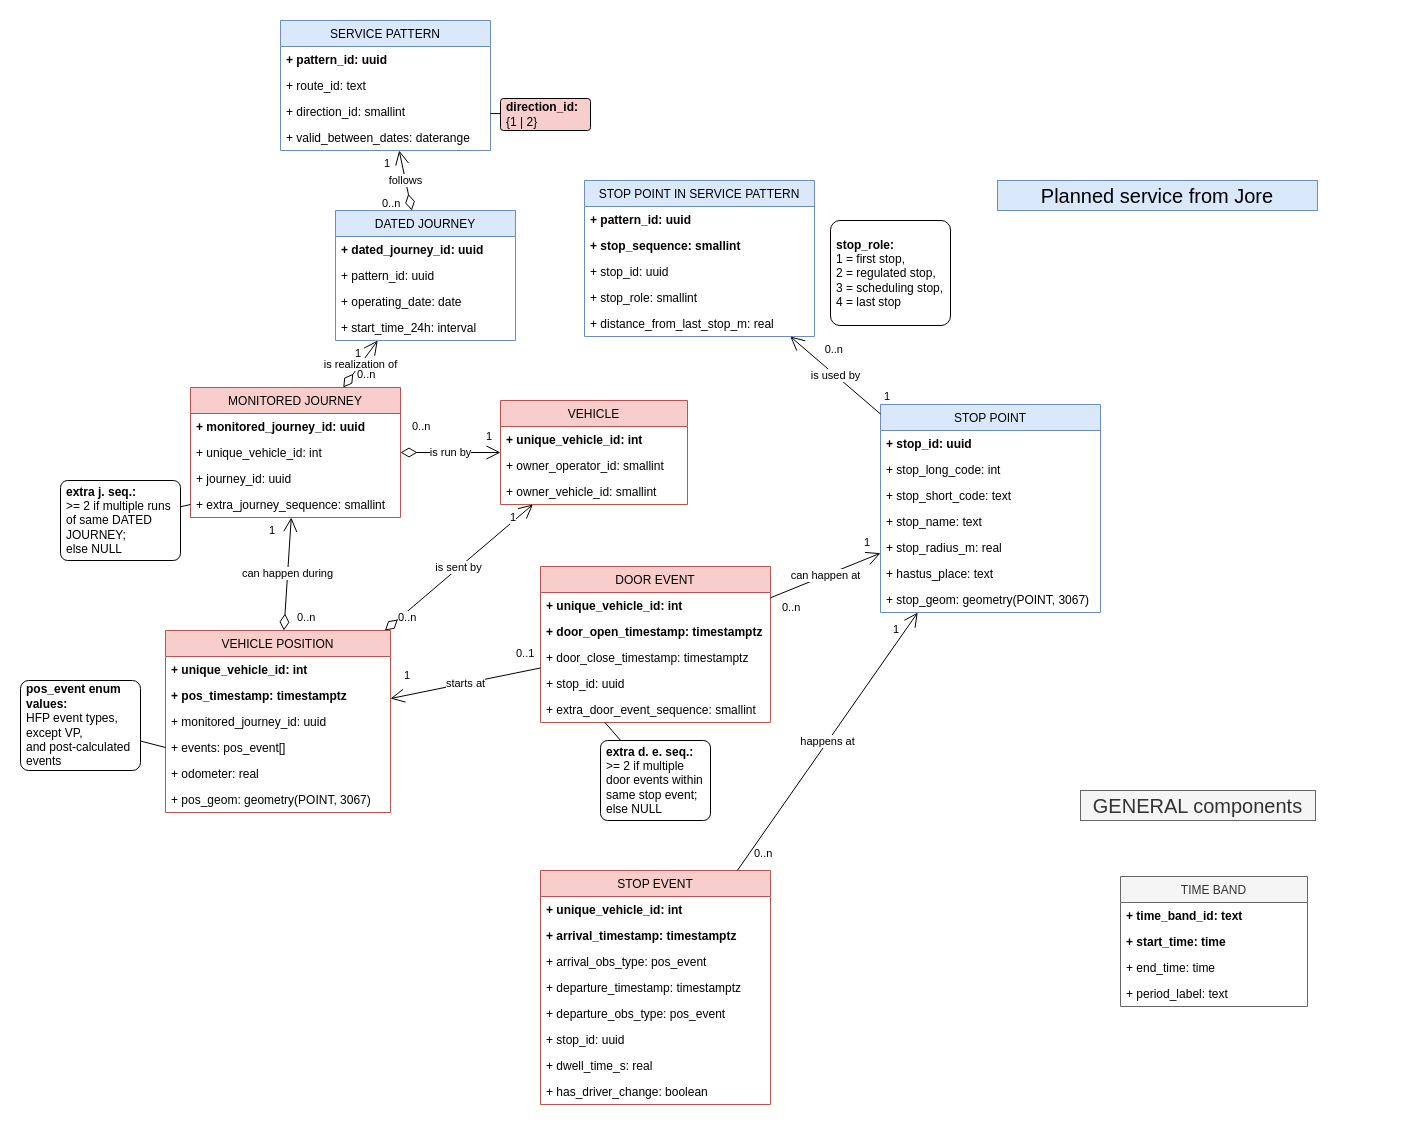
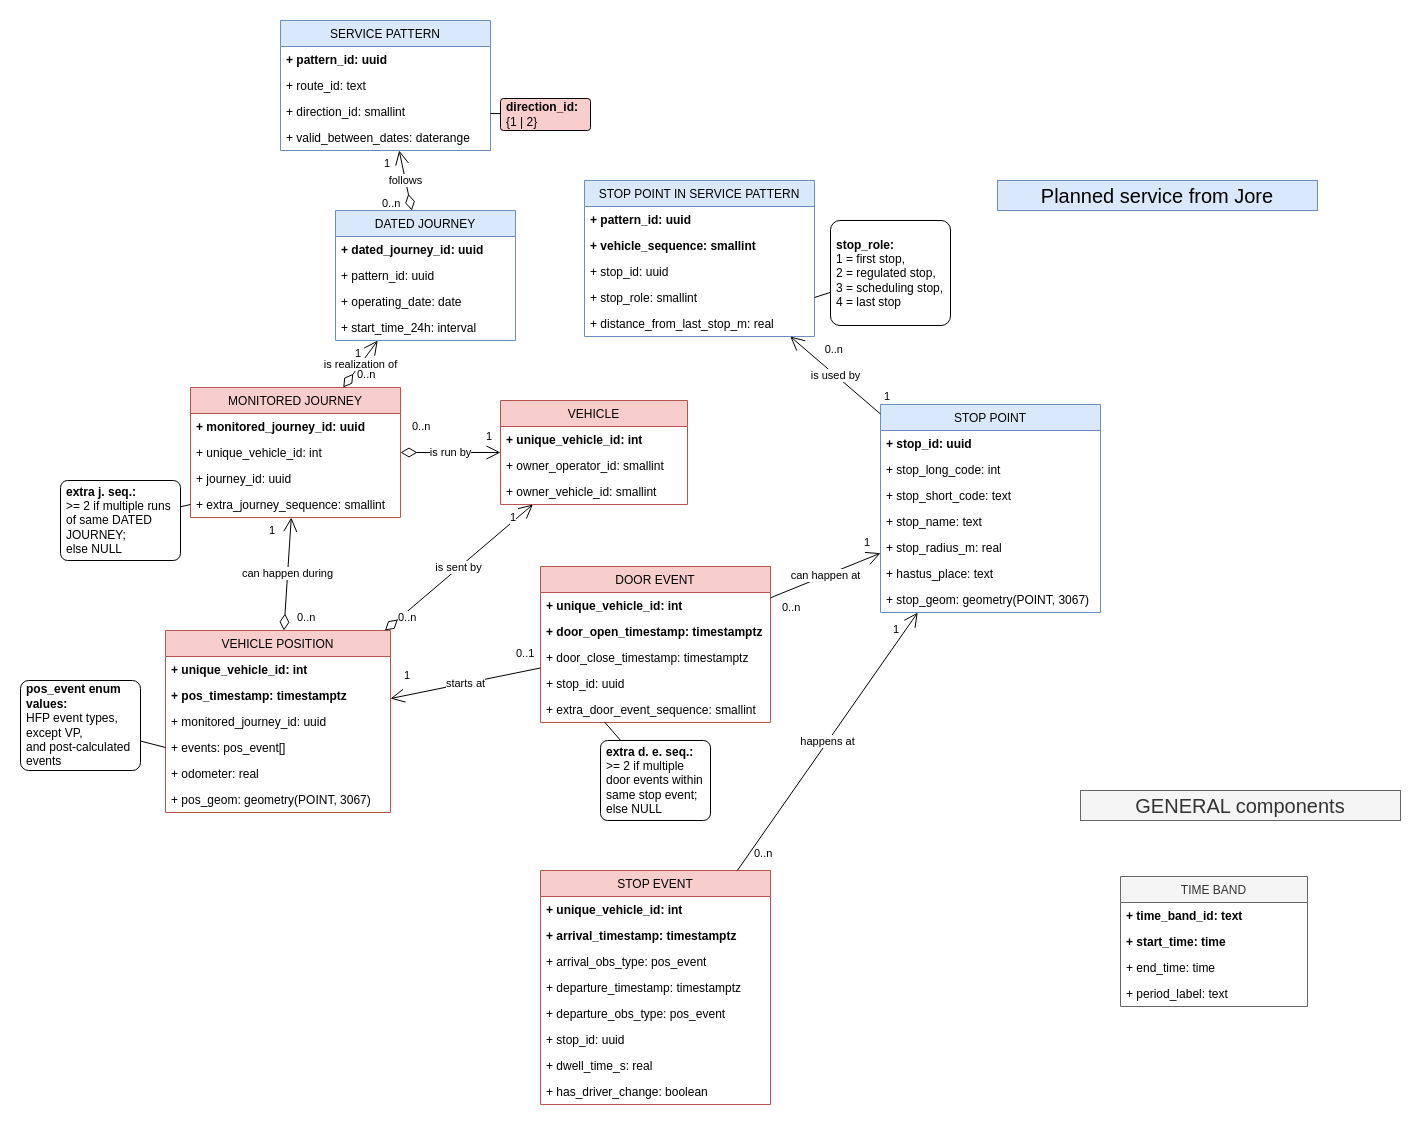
- <mxCell id="9" value="+ stop_sequence: smallint" style="text;strokeColor=none;fillColor=none;align=left;verticalAlign=top;spacingLeft=4;spacingRight=4;overflow=hidden;rotatable=0;points=[[0,0.5],[1,0.5]];portConstraint=eastwest;fontStyle=1" parent="7" vertex="1"><mxGeometry y="52" width="230" height="26" as="geometry" /></mxCell>
+ <mxCell id="9" value="+ vehicle_sequence: smallint" style="text;strokeColor=none;fillColor=none;align=left;verticalAlign=top;spacingLeft=4;spacingRight=4;overflow=hidden;rotatable=0;points=[[0,0.5],[1,0.5]];portConstraint=eastwest;fontStyle=1" parent="7" vertex="1"><mxGeometry y="52" width="230" height="26" as="geometry" /></mxCell>
+ <mxCell id="32" style="edgeStyle=none;rounded=0;orthogonalLoop=1;jettySize=auto;html=1;startArrow=none;startFill=0;strokeColor=default;endArrow=none;endFill=0;exitX=1;exitY=0.5;exitDx=0;exitDy=0;" parent="1" source="11" target="33" edge="1"><mxGeometry relative="1" as="geometry"><mxPoint x="970" y="300" as="targetPoint" /></mxGeometry></mxCell>
- <mxCell id="95" value="GENERAL components" style="text;html=1;strokeColor=#666666;fillColor=#f5f5f5;align=center;verticalAlign=middle;whiteSpace=wrap;rounded=0;fontSize=20;fontColor=#333333;" parent="1" vertex="1"><mxGeometry x="1080" y="790" width="235" height="30" as="geometry" /></mxCell>
+ <mxCell id="95" value="GENERAL components" style="text;html=1;strokeColor=#666666;fillColor=#f5f5f5;align=center;verticalAlign=middle;whiteSpace=wrap;rounded=0;fontSize=20;fontColor=#333333;" parent="1" vertex="1"><mxGeometry x="1080" y="790" width="320" height="30" as="geometry" /></mxCell>
